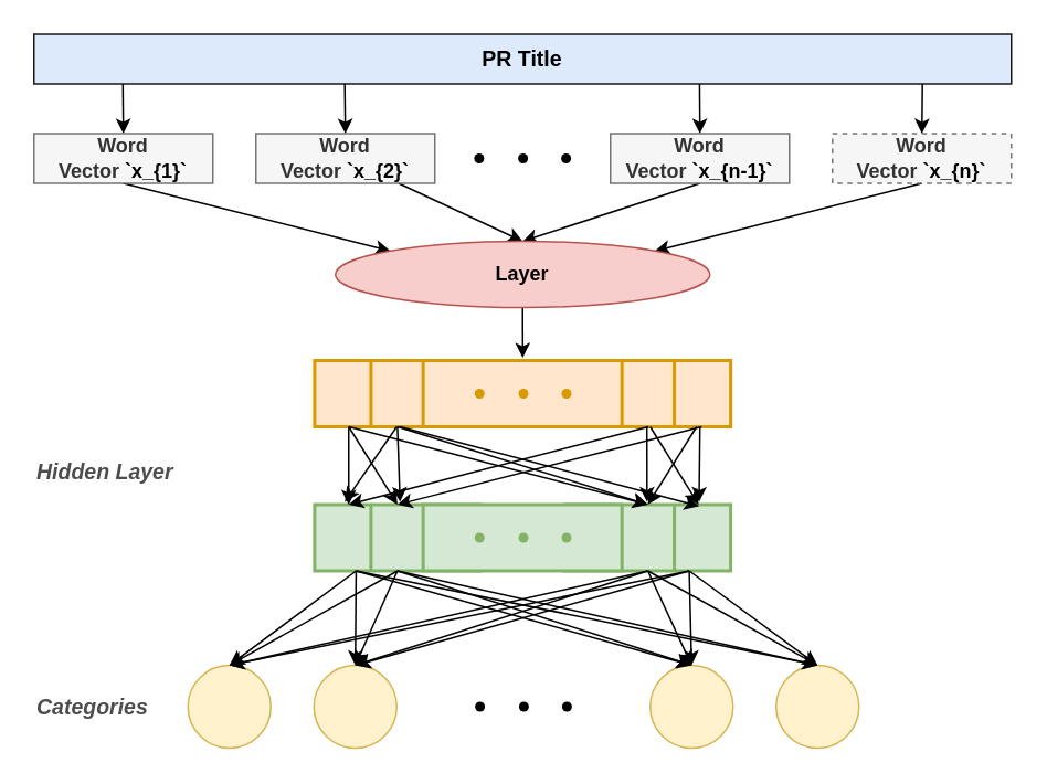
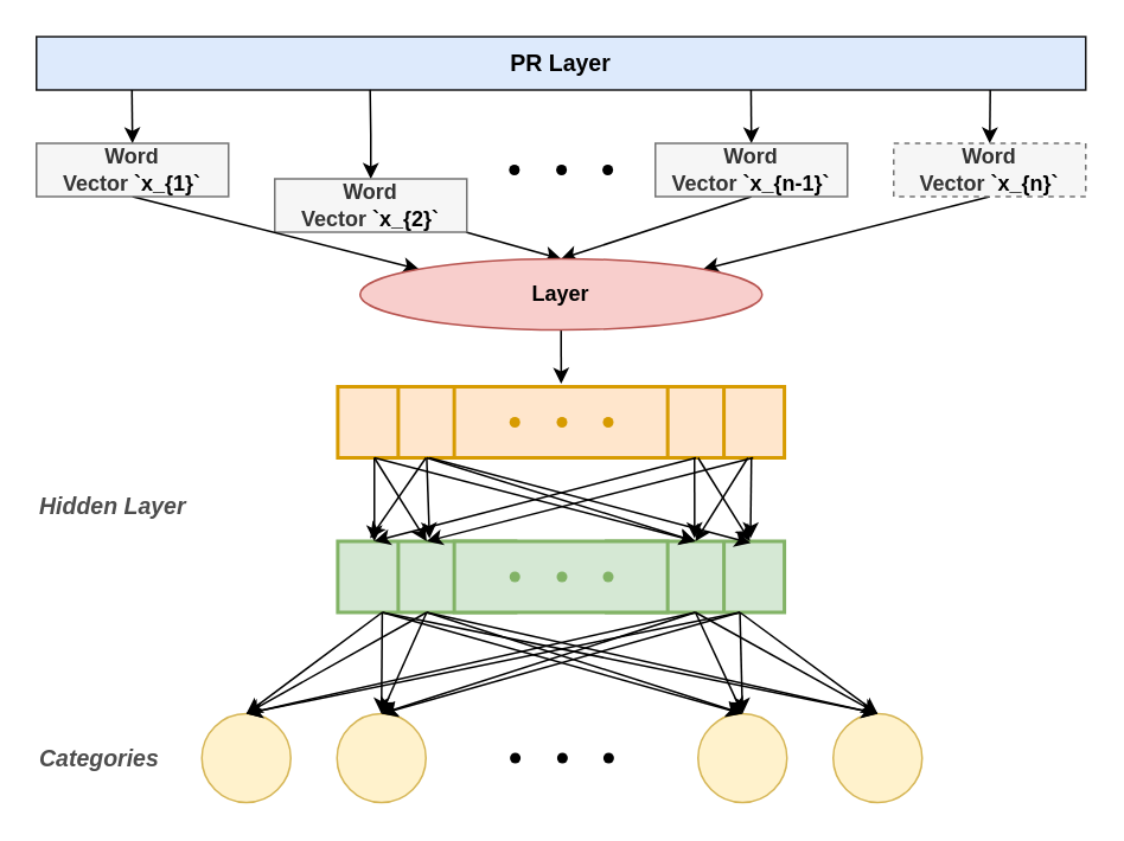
- <mxCell id="2" value="&lt;font style=&quot;font-size: 13px&quot;&gt;PR Title&lt;/font&gt;" style="rounded=0;whiteSpace=wrap;html=1;opacity=90;fillColor=#dae8fc;fontSize=12;fontStyle=1" vertex="1" parent="1"><mxGeometry x="20" y="20" width="590" height="30" as="geometry" /></mxCell>
+ <mxCell id="2" value="&lt;font style=&quot;font-size: 13px&quot;&gt;PR Layer&lt;/font&gt;" style="rounded=0;whiteSpace=wrap;html=1;opacity=90;fillColor=#dae8fc;fontSize=12;fontStyle=1" vertex="1" parent="1"><mxGeometry x="20" y="20" width="590" height="30" as="geometry" /></mxCell>
- <mxCell id="8" value="&lt;font style=&quot;font-size: 12px&quot;&gt;Word Vector&amp;nbsp;&lt;/font&gt;&lt;span style=&quot;color: rgb(0 , 0 , 0)&quot;&gt;`x_{2}`&lt;/span&gt;" style="rounded=0;whiteSpace=wrap;html=1;opacity=90;fillColor=#f5f5f5;fontSize=12;fontStyle=1;strokeColor=#666666;fontColor=#333333;" vertex="1" parent="1"><mxGeometry x="154" y="80" width="108" height="30" as="geometry" /></mxCell>
+ <mxCell id="8" value="&lt;font style=&quot;font-size: 12px&quot;&gt;Word Vector&amp;nbsp;&lt;/font&gt;&lt;span style=&quot;color: rgb(0 , 0 , 0)&quot;&gt;`x_{2}`&lt;/span&gt;" style="rounded=0;whiteSpace=wrap;html=1;opacity=90;fillColor=#f5f5f5;fontSize=12;fontStyle=1;strokeColor=#666666;fontColor=#333333;" vertex="1" parent="1"><mxGeometry x="154" y="100" width="108" height="30" as="geometry" /></mxCell>
